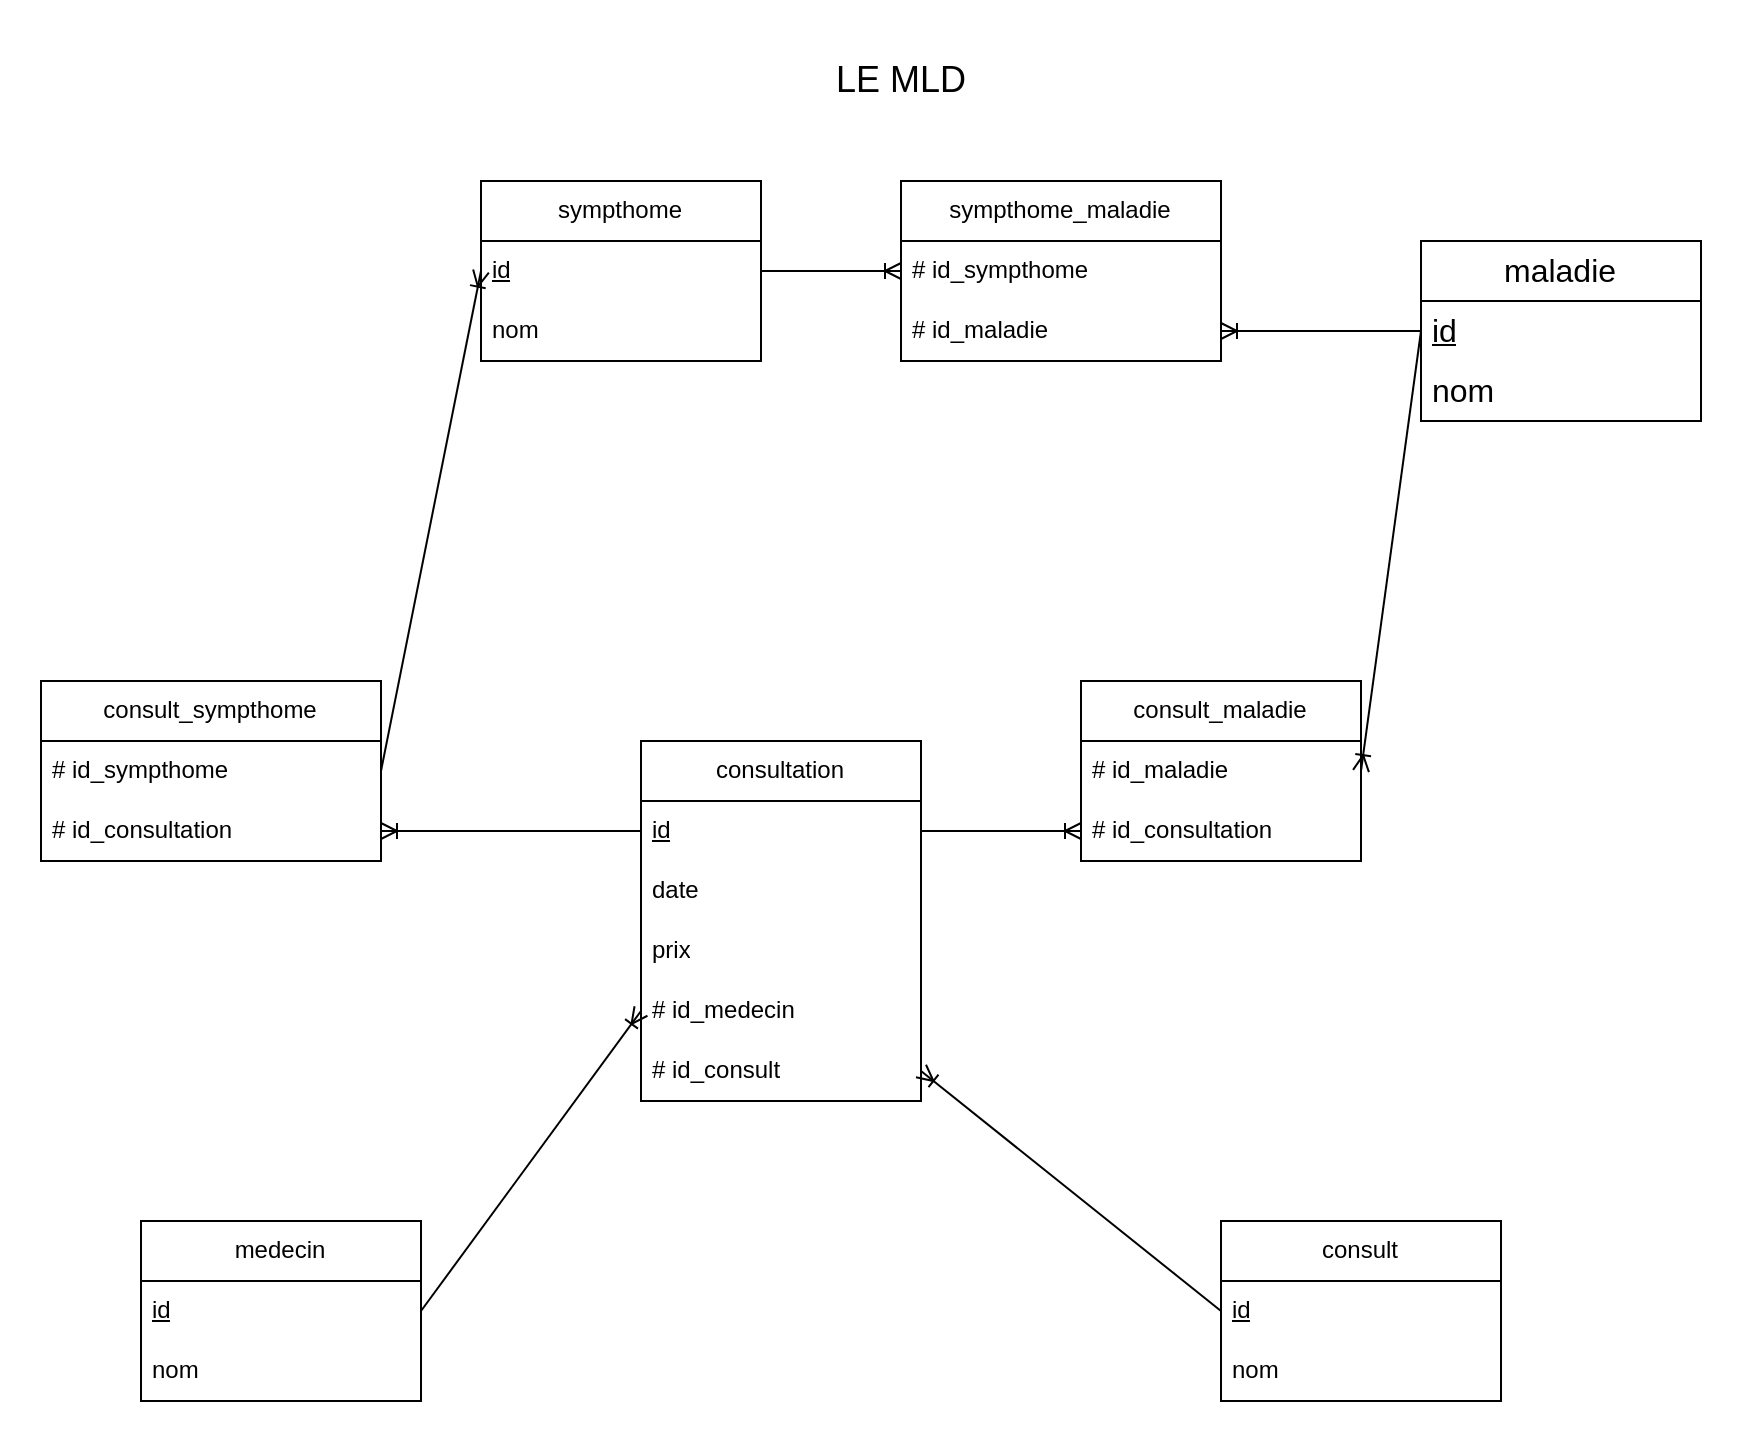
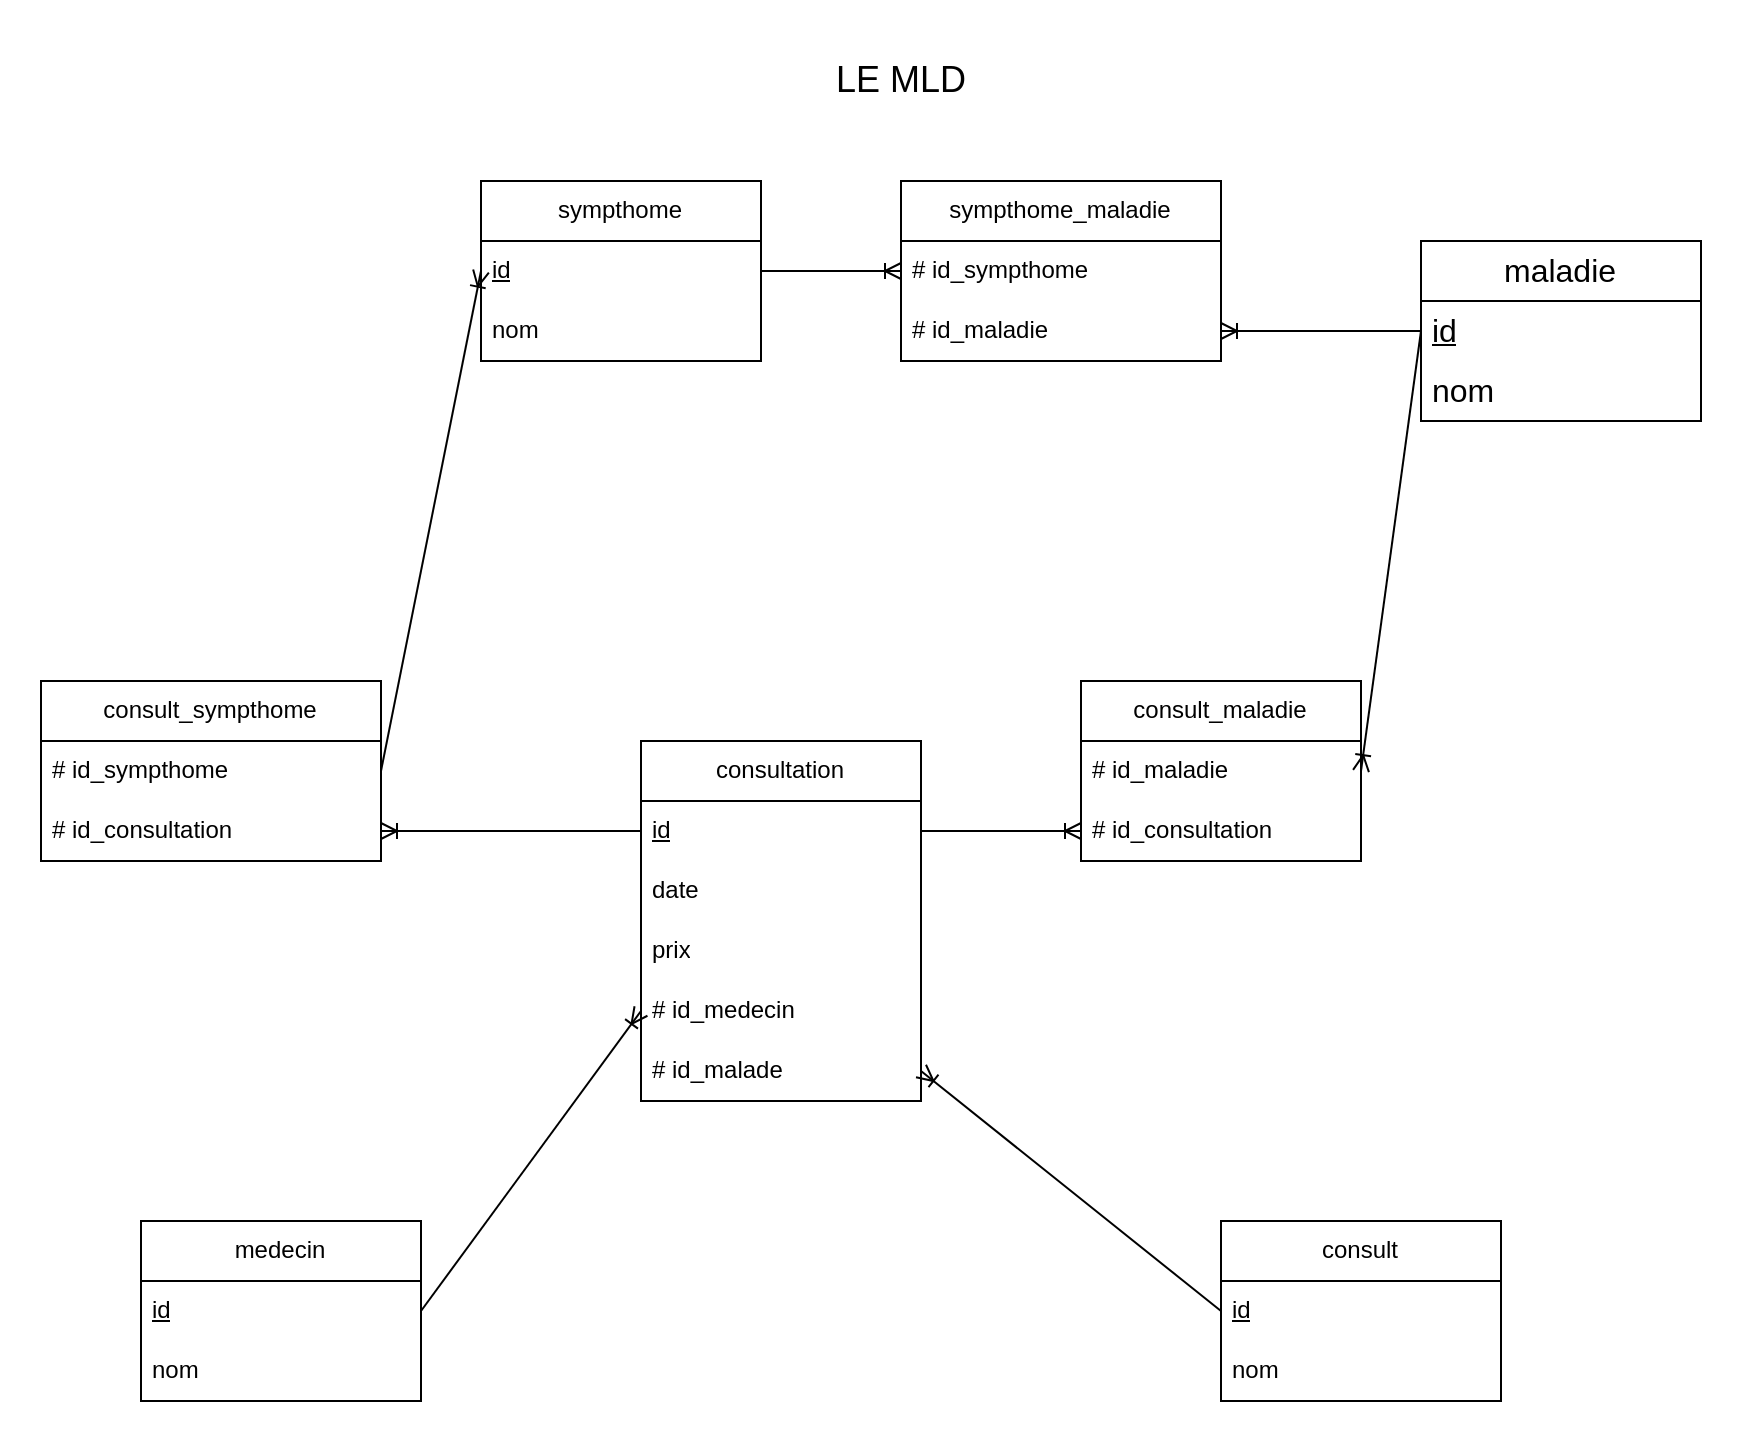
- <mxCell id="11" value="# id_consult" style="text;strokeColor=none;fillColor=none;align=left;verticalAlign=middle;spacingLeft=4;spacingRight=4;overflow=hidden;points=[[0,0.5],[1,0.5]];portConstraint=eastwest;rotatable=0;whiteSpace=wrap;html=1;fontSize=12;" parent="6" vertex="1"><mxGeometry y="150" width="140" height="30" as="geometry" /></mxCell>
+ <mxCell id="11" value="# id_malade" style="text;strokeColor=none;fillColor=none;align=left;verticalAlign=middle;spacingLeft=4;spacingRight=4;overflow=hidden;points=[[0,0.5],[1,0.5]];portConstraint=eastwest;rotatable=0;whiteSpace=wrap;html=1;fontSize=12;" parent="6" vertex="1"><mxGeometry y="150" width="140" height="30" as="geometry" /></mxCell>
